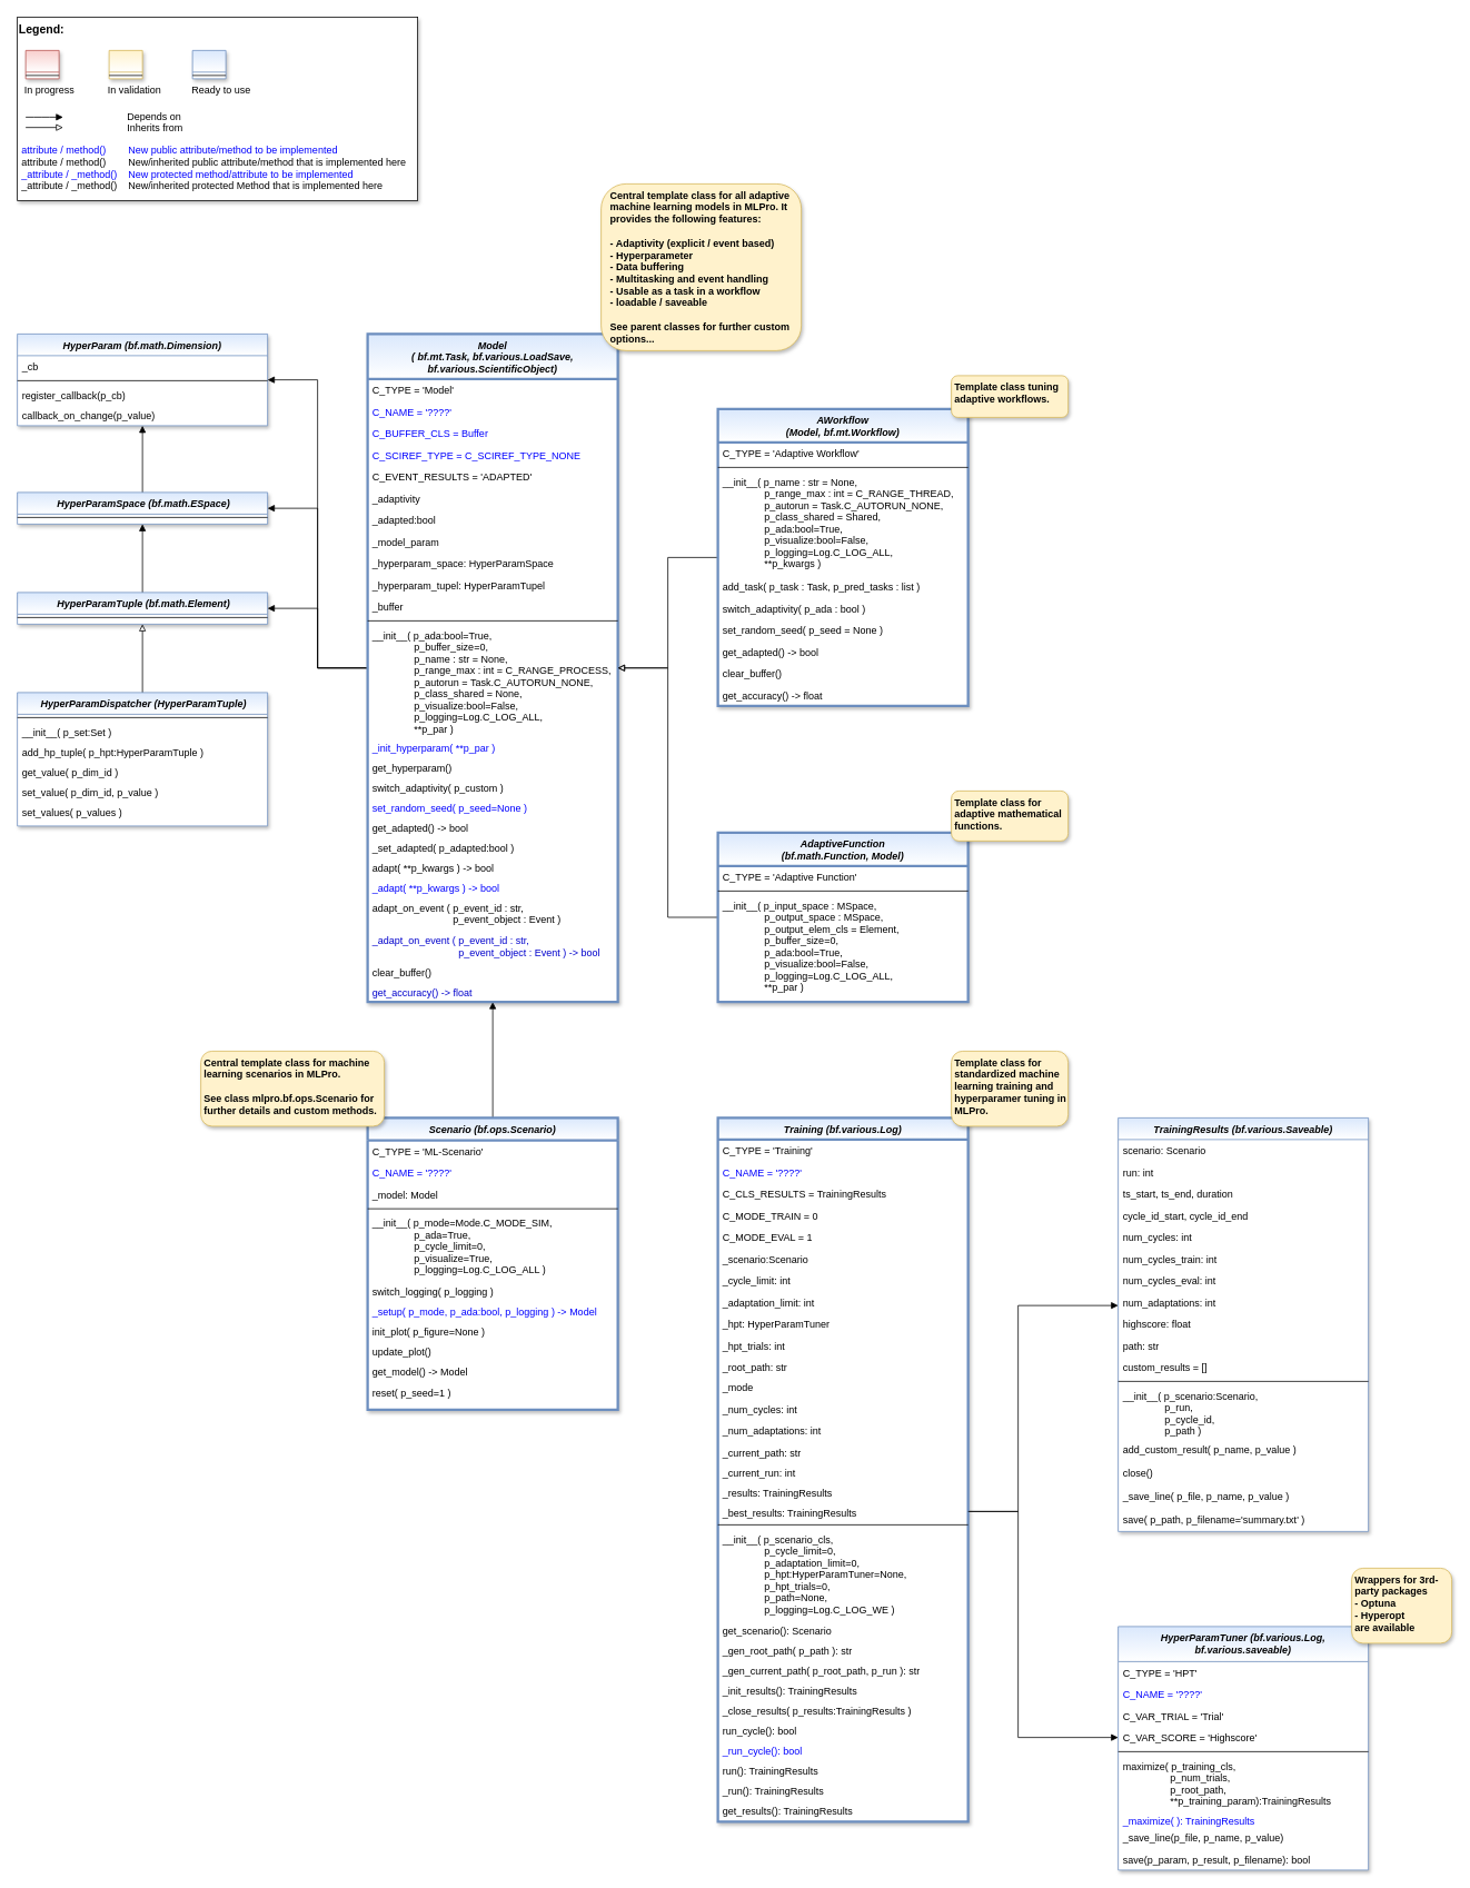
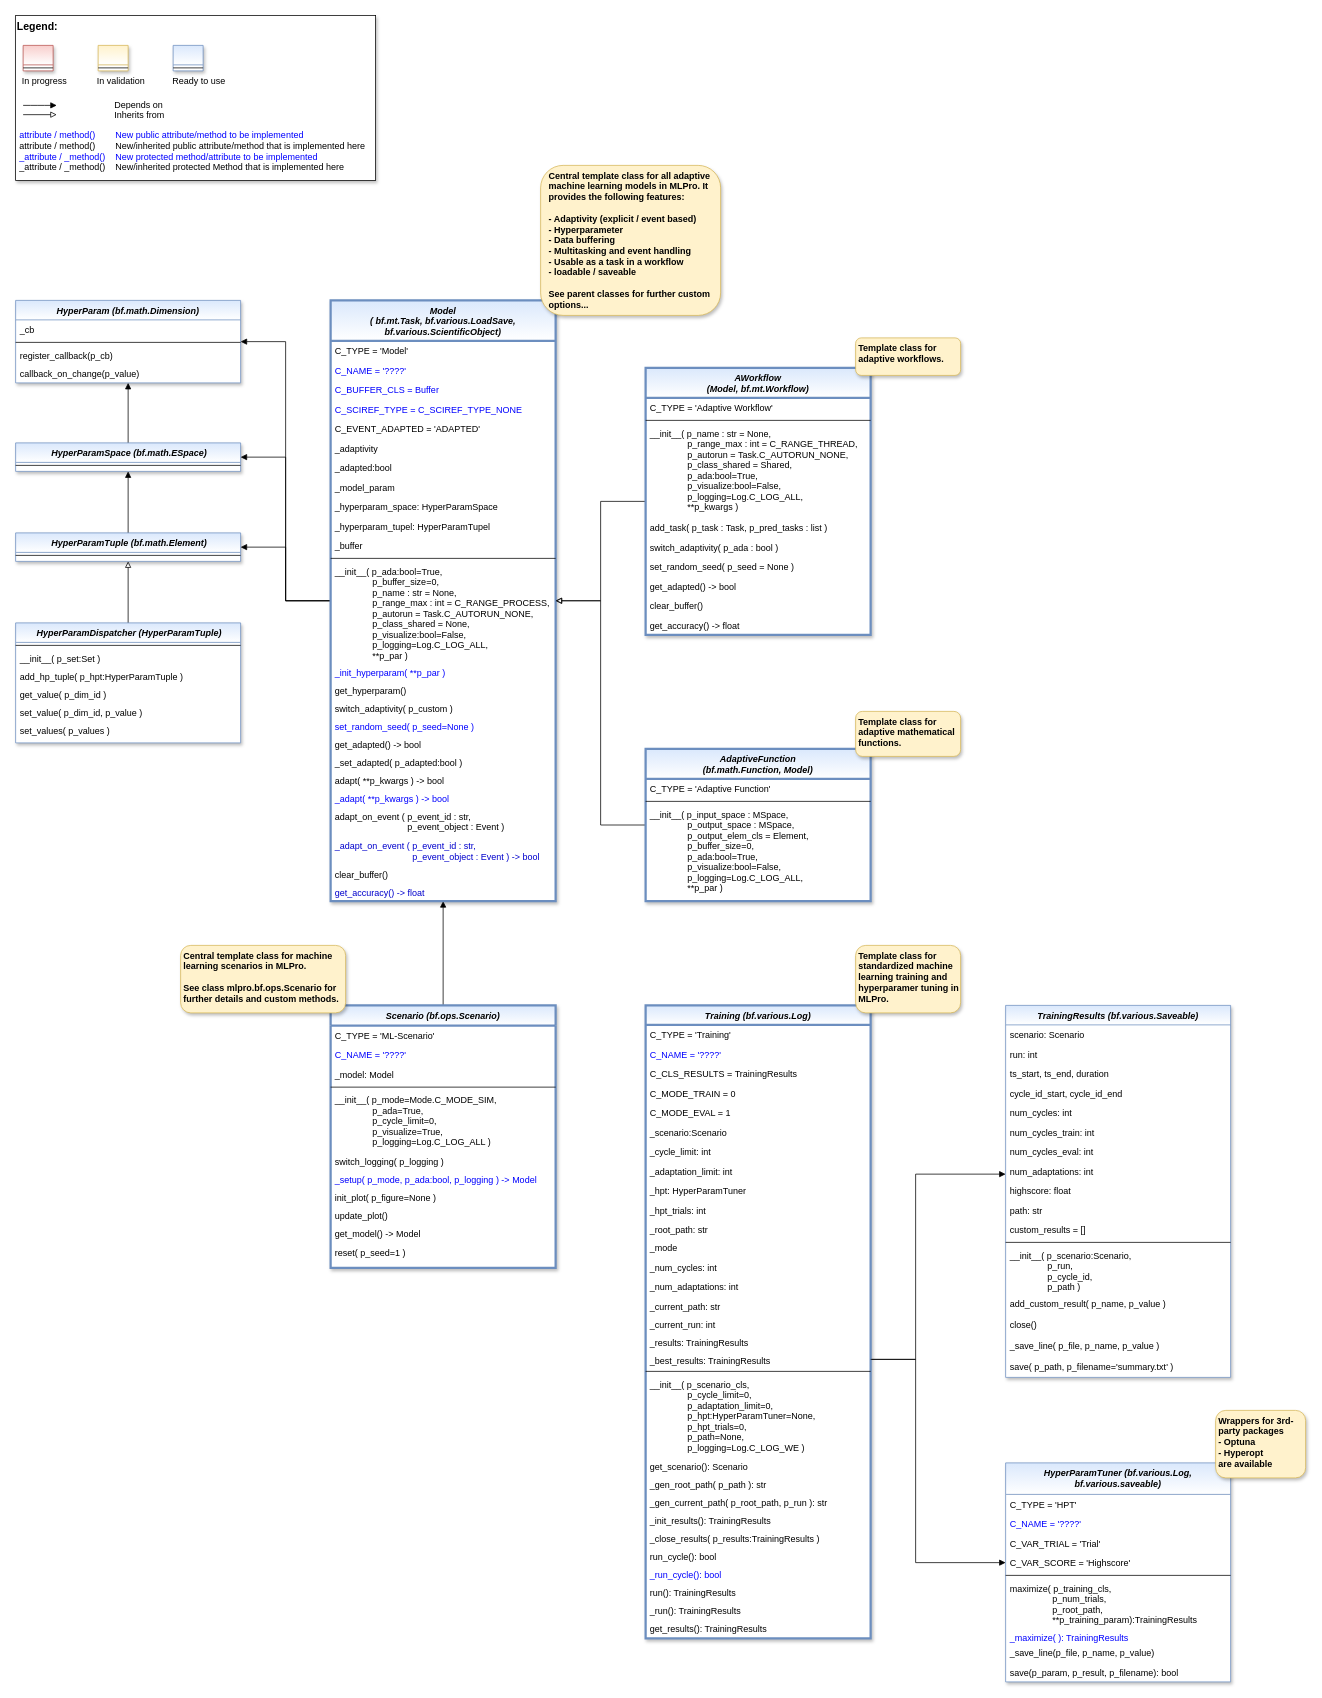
- <mxCell id="155" value="Template class tuning adaptive workflows." style="rounded=1;whiteSpace=wrap;html=1;fillColor=#fff2cc;strokeColor=#d6b656;shadow=1;fontStyle=1;align=left;verticalAlign=top;spacingLeft=2;" parent="1" vertex="1"><mxGeometry x="1140" y="450" width="140" height="50" as="geometry" /></mxCell>
+ <mxCell id="155" value="Template class for adaptive workflows." style="rounded=1;whiteSpace=wrap;html=1;fillColor=#fff2cc;strokeColor=#d6b656;shadow=1;fontStyle=1;align=left;verticalAlign=top;spacingLeft=2;" parent="1" vertex="1"><mxGeometry x="1140" y="450" width="140" height="50" as="geometry" /></mxCell>
- <mxCell id="94" value="C_EVENT_RESULTS = 'ADAPTED'" style="text;align=left;verticalAlign=top;spacingLeft=4;spacingRight=4;overflow=hidden;rotatable=0;points=[[0,0.5],[1,0.5]];portConstraint=eastwest;fontColor=default;" parent="89" vertex="1"><mxGeometry y="158" width="300" height="26" as="geometry" /></mxCell>
+ <mxCell id="94" value="C_EVENT_ADAPTED = 'ADAPTED'" style="text;align=left;verticalAlign=top;spacingLeft=4;spacingRight=4;overflow=hidden;rotatable=0;points=[[0,0.5],[1,0.5]];portConstraint=eastwest;fontColor=default;" parent="89" vertex="1"><mxGeometry y="158" width="300" height="26" as="geometry" /></mxCell>
